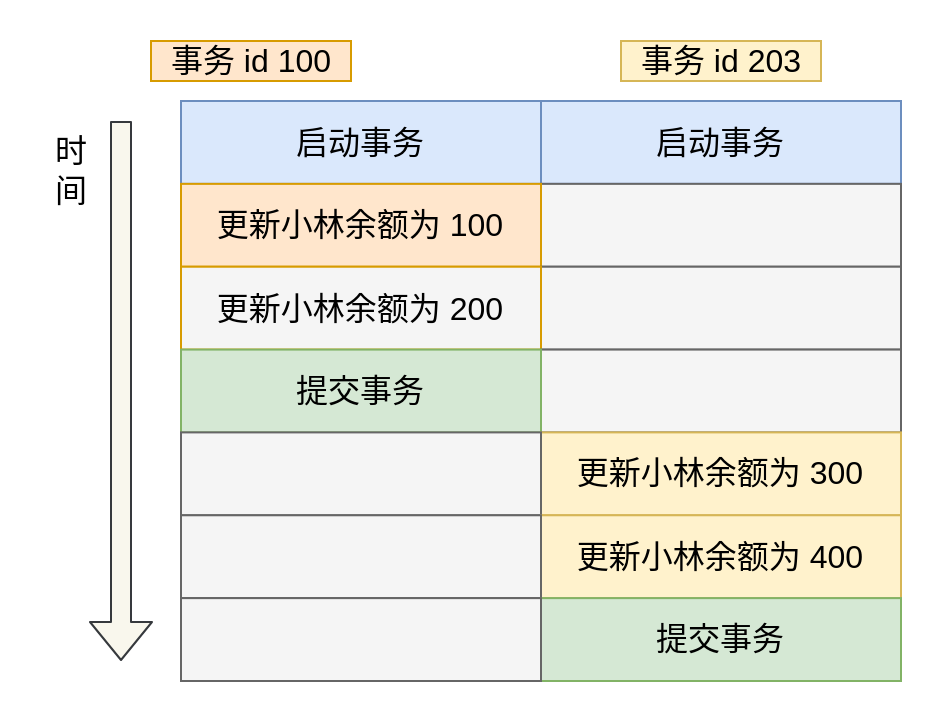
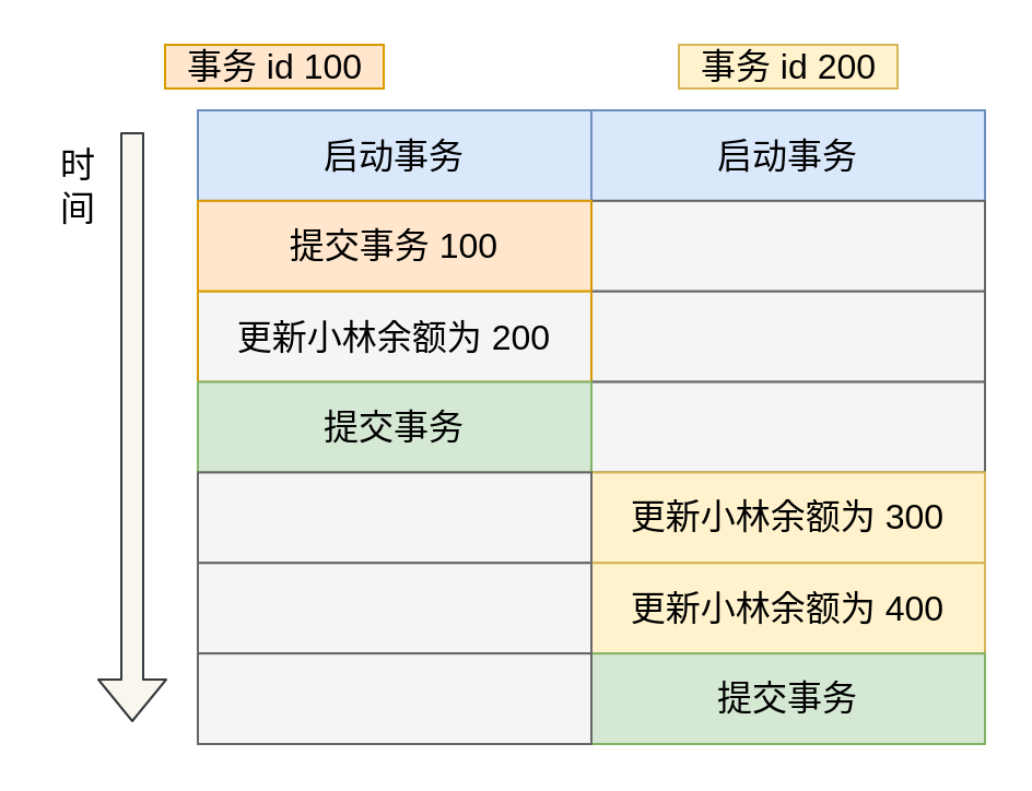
- <mxCell id="17" value="事务 id 203" style="text;html=1;align=center;verticalAlign=middle;resizable=0;points=[];autosize=1;strokeColor=#d6b656;fontSize=16;fillColor=#fff2cc;" vertex="1" parent="1"><mxGeometry x="310" y="20" width="100" height="20" as="geometry" /></mxCell>
+ <mxCell id="17" value="事务 id 200" style="text;html=1;align=center;verticalAlign=middle;resizable=0;points=[];autosize=1;strokeColor=#d6b656;fontSize=16;fillColor=#fff2cc;" vertex="1" parent="1"><mxGeometry x="310" y="20" width="100" height="20" as="geometry" /></mxCell>
- <mxCell id="5" value="更新小林余额为 100" style="rounded=0;whiteSpace=wrap;html=1;fontSize=16;fillColor=#ffe6cc;strokeColor=#d79b00;" vertex="1" parent="1"><mxGeometry x="90" y="91.429" width="180.0" height="41.429" as="geometry" /></mxCell>
+ <mxCell id="5" value="提交事务 100" style="rounded=0;whiteSpace=wrap;html=1;fontSize=16;fillColor=#ffe6cc;strokeColor=#d79b00;" vertex="1" parent="1"><mxGeometry x="90" y="91.429" width="180.0" height="41.429" as="geometry" /></mxCell>
